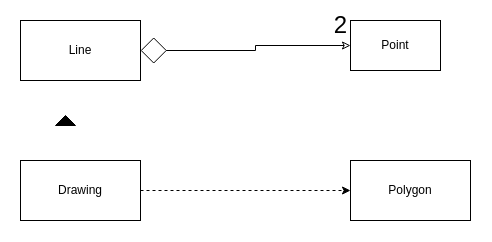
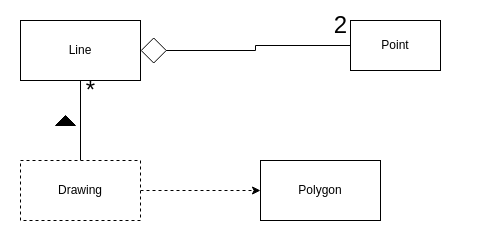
- <mxCell id="2" value="2" style="edgeStyle=orthogonalEdgeStyle;rounded=0;orthogonalLoop=1;jettySize=auto;html=1;endArrow=classic;endFill=0;startArrow=diamond;startFill=0;startSize=24;fontSize=24;" edge="1" parent="1" source="4" target="8"><mxGeometry x="0.905" y="20" relative="1" as="geometry"><mxPoint as="offset" /></mxGeometry></mxCell>
+ <mxCell id="2" value="2" style="edgeStyle=orthogonalEdgeStyle;rounded=0;orthogonalLoop=1;jettySize=auto;html=1;endArrow=none;endFill=0;startArrow=diamond;startFill=0;startSize=24;fontSize=24;" edge="1" parent="1" source="4" target="8"><mxGeometry x="0.905" y="20" relative="1" as="geometry"><mxPoint as="offset" /></mxGeometry></mxCell>
+ <mxCell id="3" value="*" style="edgeStyle=orthogonalEdgeStyle;rounded=0;orthogonalLoop=1;jettySize=auto;html=1;endArrow=none;endFill=0;fontSize=24;" edge="1" parent="1" source="4" target="6"><mxGeometry x="-0.75" y="10" relative="1" as="geometry"><mxPoint as="offset" /></mxGeometry></mxCell>
- <mxCell id="6" value="Drawing" style="rounded=0;whiteSpace=wrap;html=1;" vertex="1" parent="1"><mxGeometry x="20" y="160" width="120" height="60" as="geometry" /></mxCell>
+ <mxCell id="6" value="Drawing" style="rounded=0;whiteSpace=wrap;html=1;dashed=1;" vertex="1" parent="1"><mxGeometry x="20" y="160" width="120" height="60" as="geometry" /></mxCell>
- <mxCell id="7" value="Polygon" style="rounded=0;whiteSpace=wrap;html=1;" vertex="1" parent="1"><mxGeometry x="350" y="160" width="120" height="60" as="geometry" /></mxCell>
+ <mxCell id="7" value="Polygon" style="rounded=0;whiteSpace=wrap;html=1;" vertex="1" parent="1"><mxGeometry x="260" y="160" width="120" height="60" as="geometry" /></mxCell>
